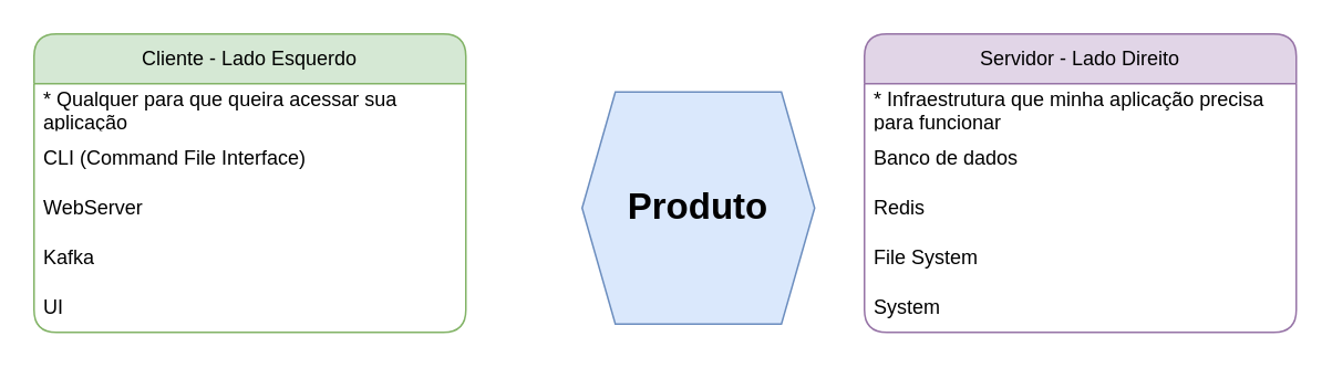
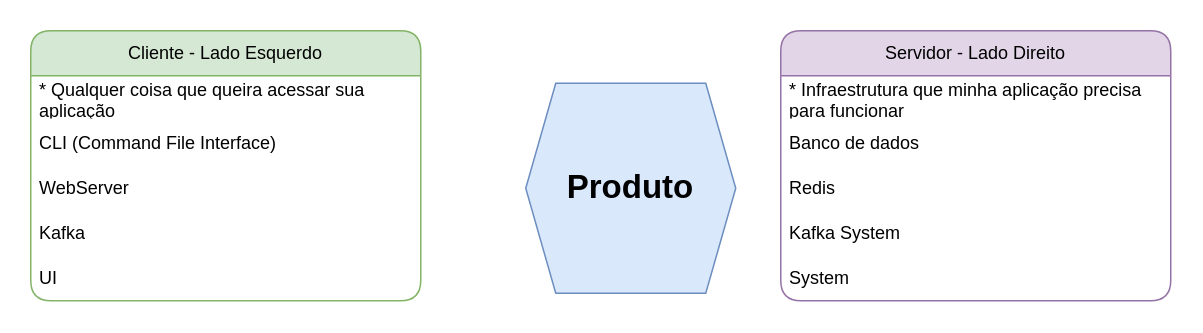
- <mxCell id="4" value="* Qualquer para que queira acessar sua aplicação" style="text;strokeColor=none;fillColor=none;align=left;verticalAlign=middle;spacingLeft=4;spacingRight=4;overflow=hidden;points=[[0,0.5],[1,0.5]];portConstraint=eastwest;rotatable=0;whiteSpace=wrap;html=1;" vertex="1" parent="3"><mxGeometry y="30" width="260" height="30" as="geometry" /></mxCell>
+ <mxCell id="4" value="* Qualquer coisa que queira acessar sua aplicação" style="text;strokeColor=none;fillColor=none;align=left;verticalAlign=middle;spacingLeft=4;spacingRight=4;overflow=hidden;points=[[0,0.5],[1,0.5]];portConstraint=eastwest;rotatable=0;whiteSpace=wrap;html=1;" vertex="1" parent="3"><mxGeometry y="30" width="260" height="30" as="geometry" /></mxCell>
- <mxCell id="13" value="File System" style="text;strokeColor=none;fillColor=none;align=left;verticalAlign=middle;spacingLeft=4;spacingRight=4;overflow=hidden;points=[[0,0.5],[1,0.5]];portConstraint=eastwest;rotatable=0;whiteSpace=wrap;html=1;" vertex="1" parent="9"><mxGeometry y="120" width="260" height="30" as="geometry" /></mxCell>
+ <mxCell id="13" value="Kafka System" style="text;strokeColor=none;fillColor=none;align=left;verticalAlign=middle;spacingLeft=4;spacingRight=4;overflow=hidden;points=[[0,0.5],[1,0.5]];portConstraint=eastwest;rotatable=0;whiteSpace=wrap;html=1;" vertex="1" parent="9"><mxGeometry y="120" width="260" height="30" as="geometry" /></mxCell>
